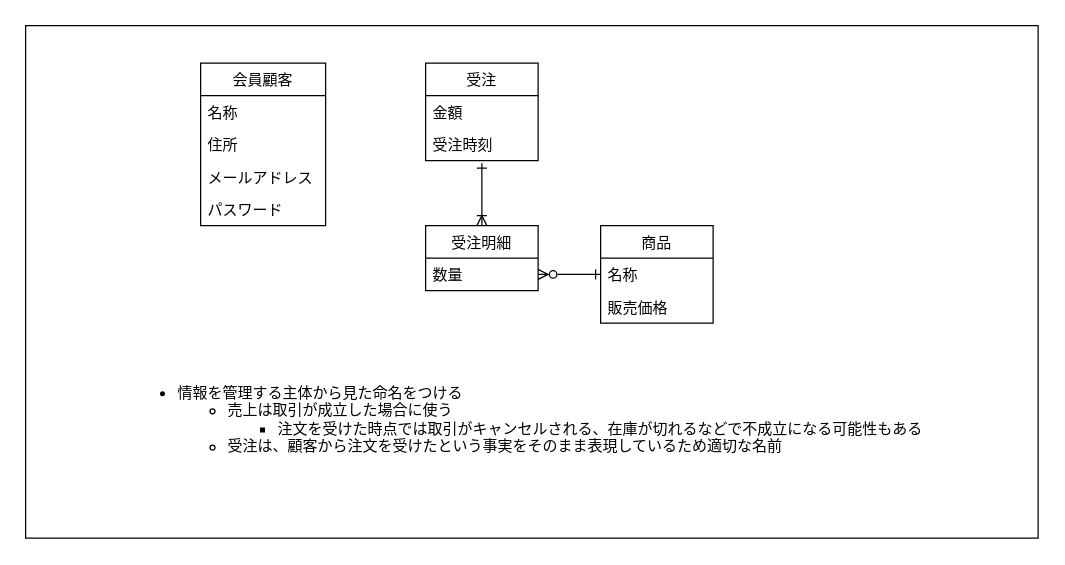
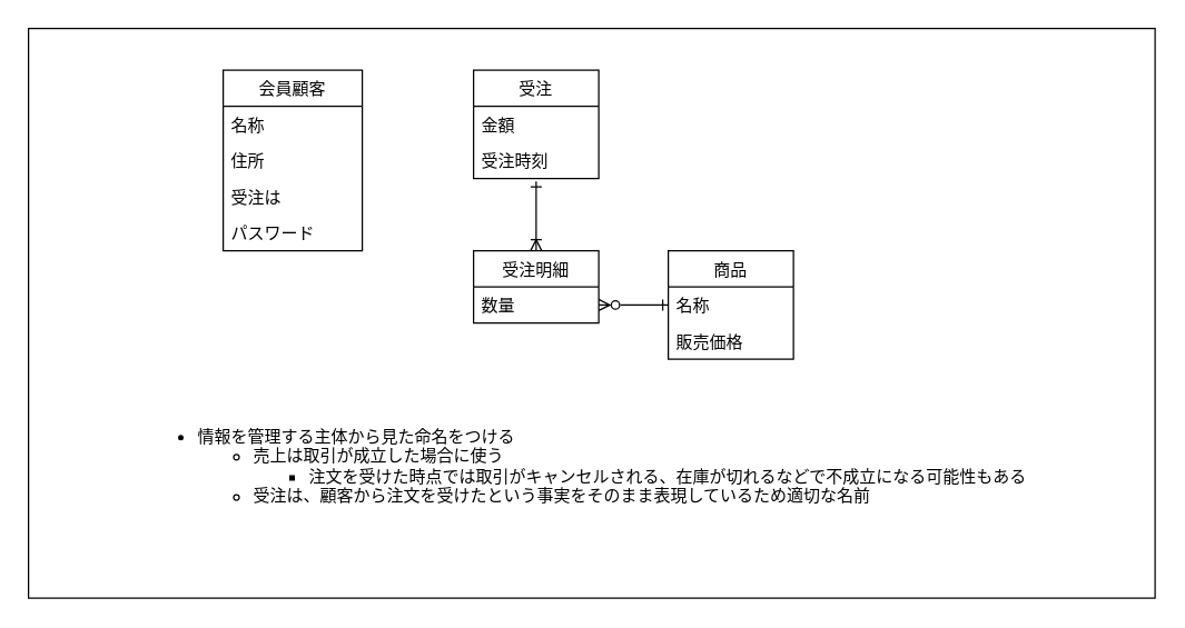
- <mxCell id="9" value="メールアドレス" style="text;strokeColor=none;fillColor=none;align=left;verticalAlign=top;spacingLeft=4;spacingRight=4;overflow=hidden;rotatable=0;points=[[0,0.5],[1,0.5]];portConstraint=eastwest;" parent="6" vertex="1"><mxGeometry y="78" width="100" height="26" as="geometry" /></mxCell>
+ <mxCell id="9" value="受注は" style="text;strokeColor=none;fillColor=none;align=left;verticalAlign=top;spacingLeft=4;spacingRight=4;overflow=hidden;rotatable=0;points=[[0,0.5],[1,0.5]];portConstraint=eastwest;" parent="6" vertex="1"><mxGeometry y="78" width="100" height="26" as="geometry" /></mxCell>
